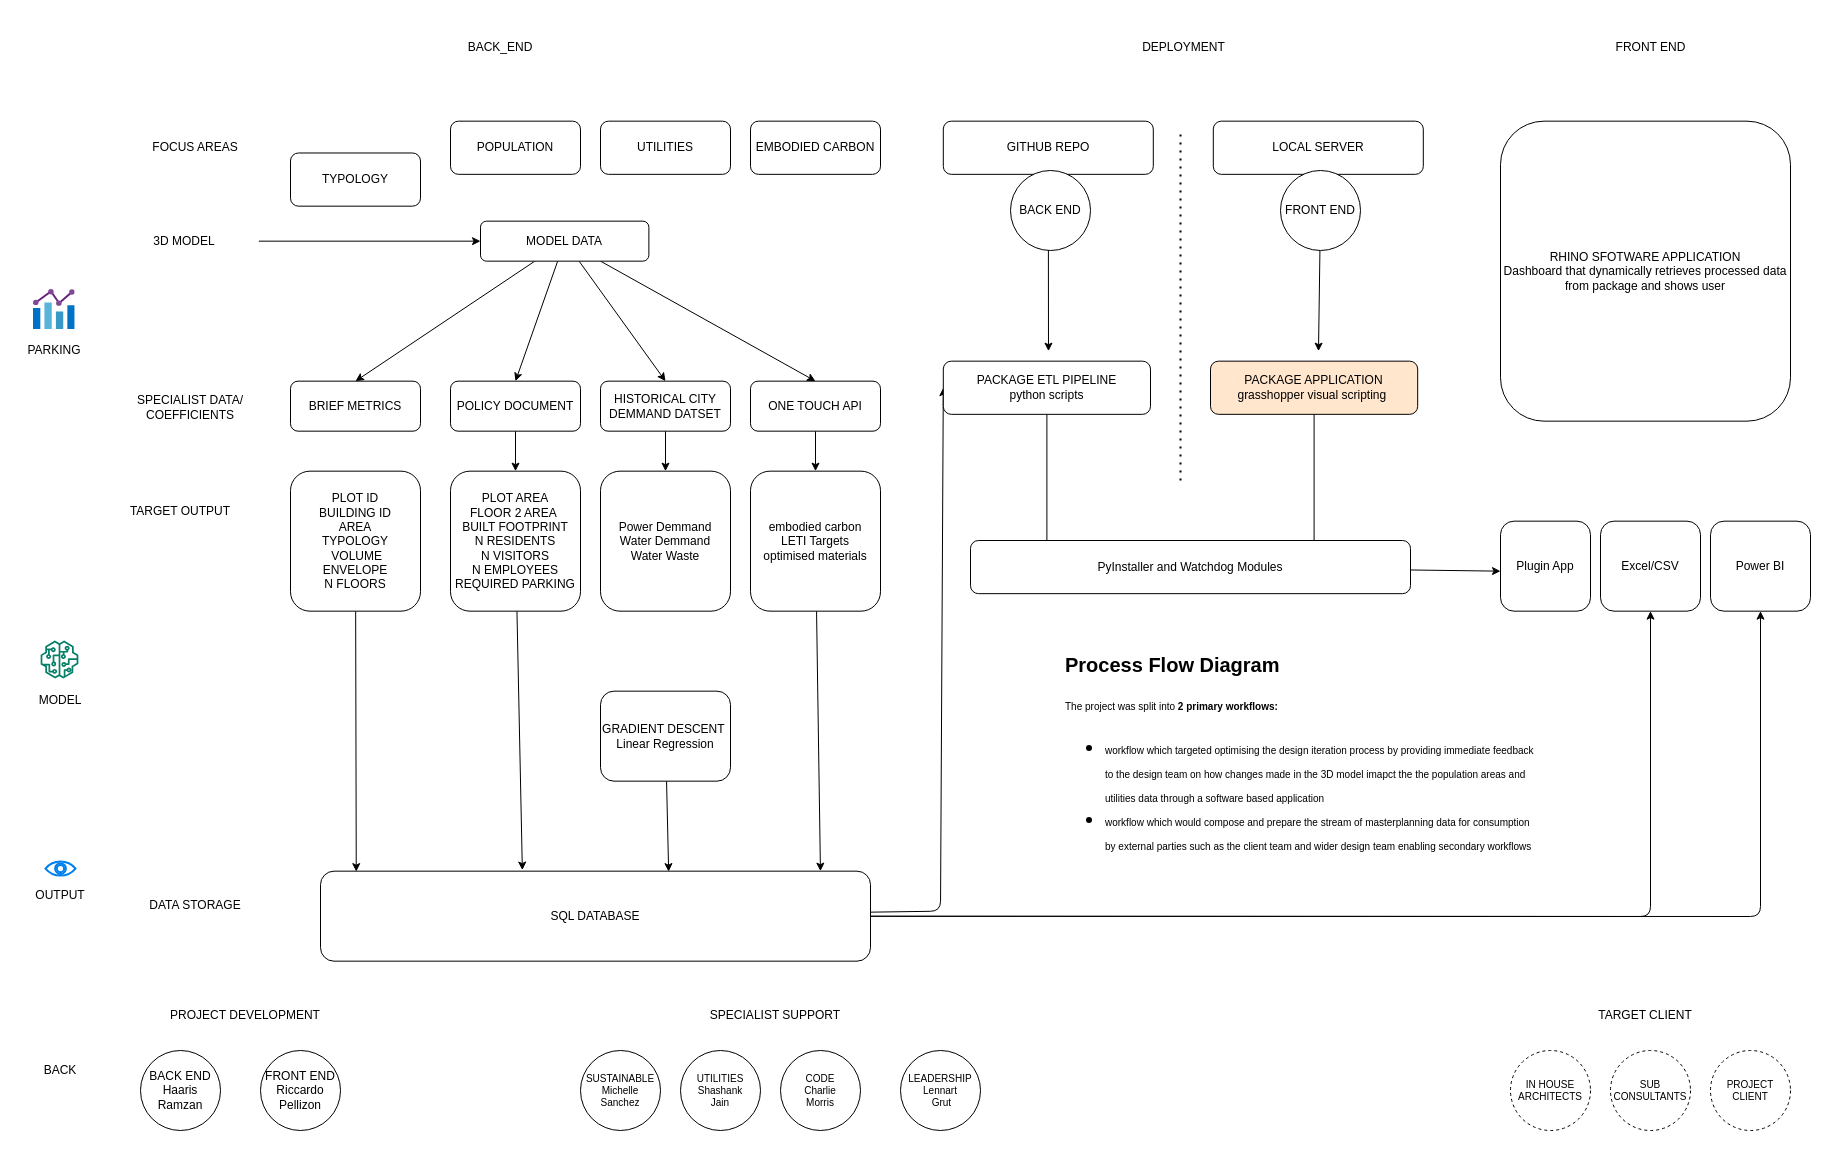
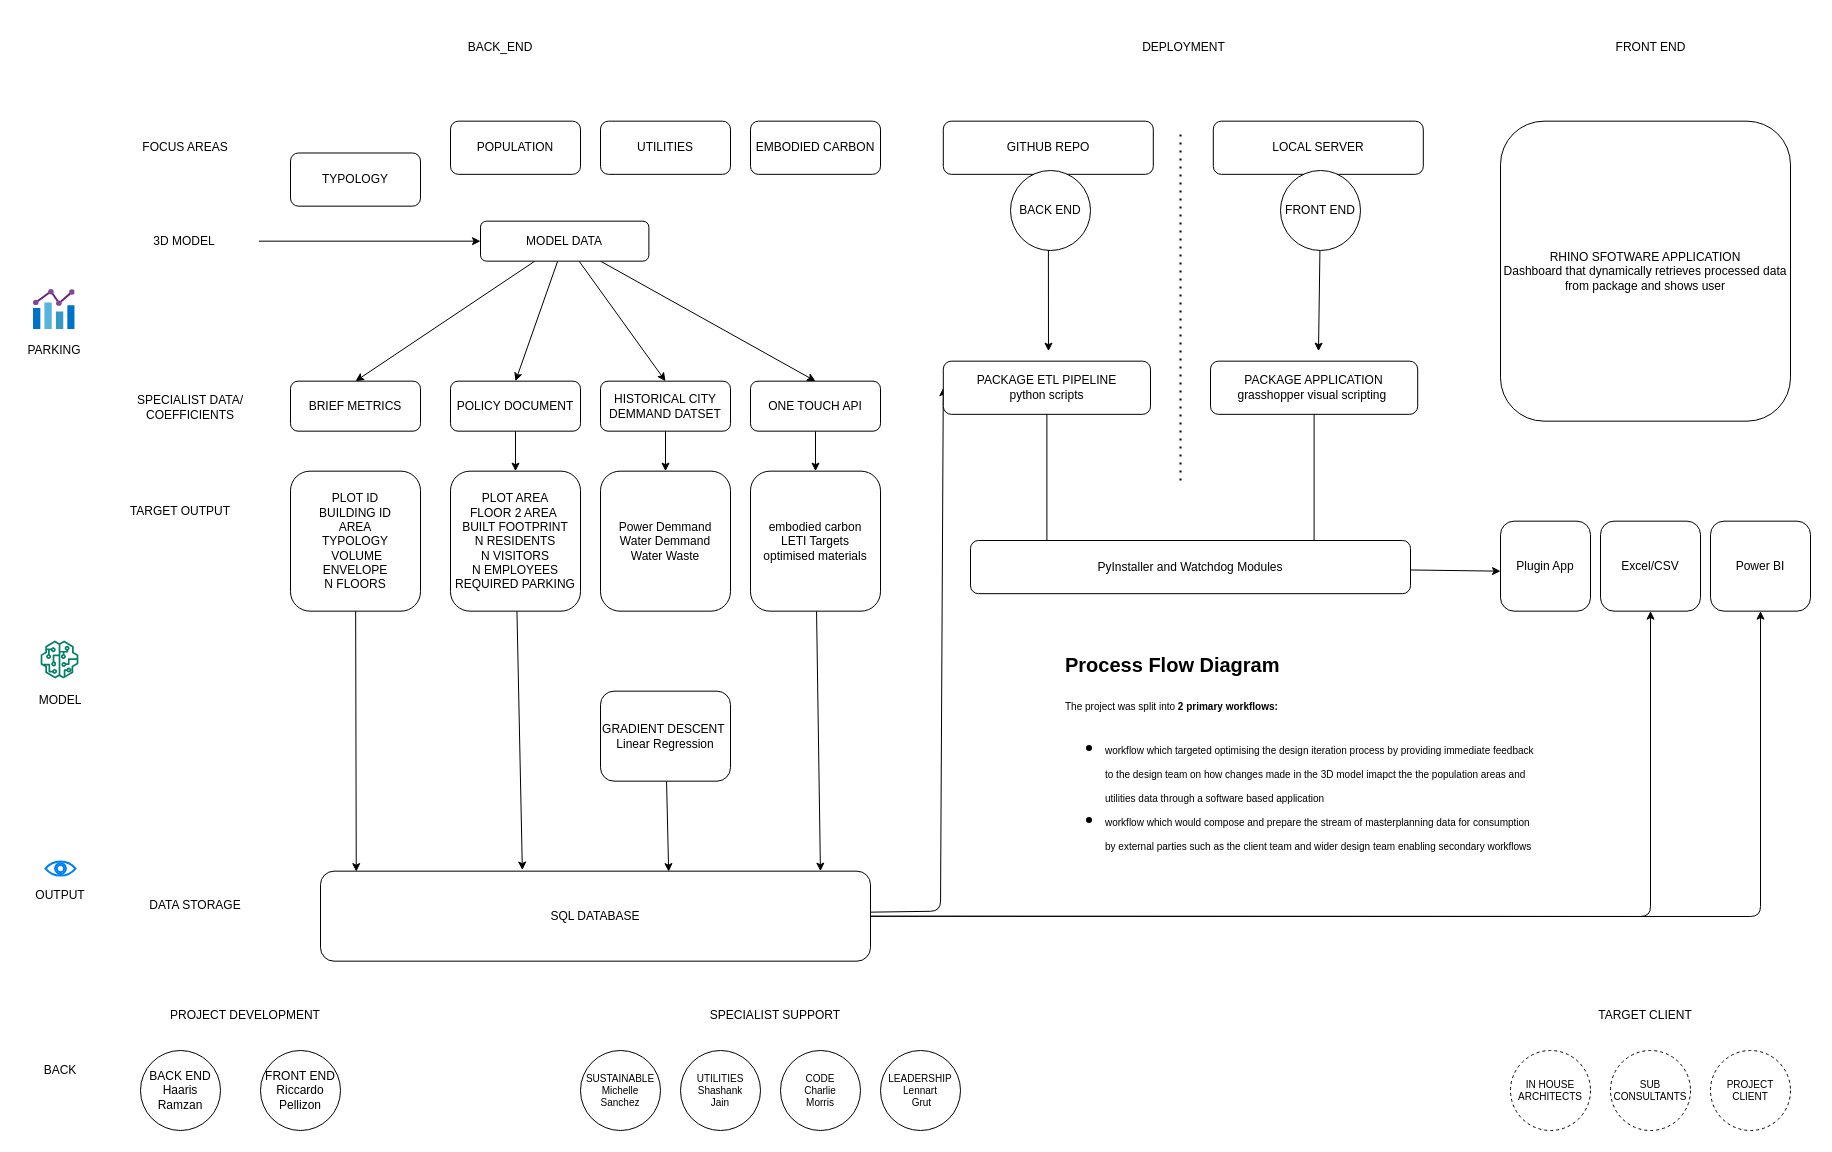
- <mxCell id="13" value="FOCUS AREAS" style="rounded=1;whiteSpace=wrap;html=1;strokeColor=none;fillColor=none;" vertex="1" parent="1"><mxGeometry x="110" y="120.66" width="170" height="53.17" as="geometry" /></mxCell>
+ <mxCell id="13" value="FOCUS AREAS" style="rounded=1;whiteSpace=wrap;html=1;strokeColor=none;fillColor=none;" vertex="1" parent="1"><mxGeometry x="100" y="120.66" width="170" height="53.17" as="geometry" /></mxCell>
- <mxCell id="55" value="PACKAGE APPLICATION&lt;br&gt;grasshopper visual scripting&amp;nbsp;" style="rounded=1;whiteSpace=wrap;html=1;fillColor=#ffe6cc;" vertex="1" parent="1"><mxGeometry x="1210" y="360.66" width="207.19" height="53.17" as="geometry" /></mxCell>
+ <mxCell id="55" value="PACKAGE APPLICATION&lt;br&gt;grasshopper visual scripting&amp;nbsp;" style="rounded=1;whiteSpace=wrap;html=1;" vertex="1" parent="1"><mxGeometry x="1210" y="360.66" width="207.19" height="53.17" as="geometry" /></mxCell>
- <mxCell id="66" value="LEADERSHIP&lt;br style=&quot;font-size: 10px;&quot;&gt;Lennart&lt;br&gt;&amp;nbsp;Grut" style="ellipse;whiteSpace=wrap;html=1;aspect=fixed;fontSize=10;" vertex="1" parent="1"><mxGeometry x="900" y="1050" width="80" height="80" as="geometry" /></mxCell>
+ <mxCell id="66" value="LEADERSHIP&lt;br style=&quot;font-size: 10px;&quot;&gt;Lennart&lt;br&gt;&amp;nbsp;Grut" style="ellipse;whiteSpace=wrap;html=1;aspect=fixed;fontSize=10;" vertex="1" parent="1"><mxGeometry x="880" y="1050" width="80" height="80" as="geometry" /></mxCell>
